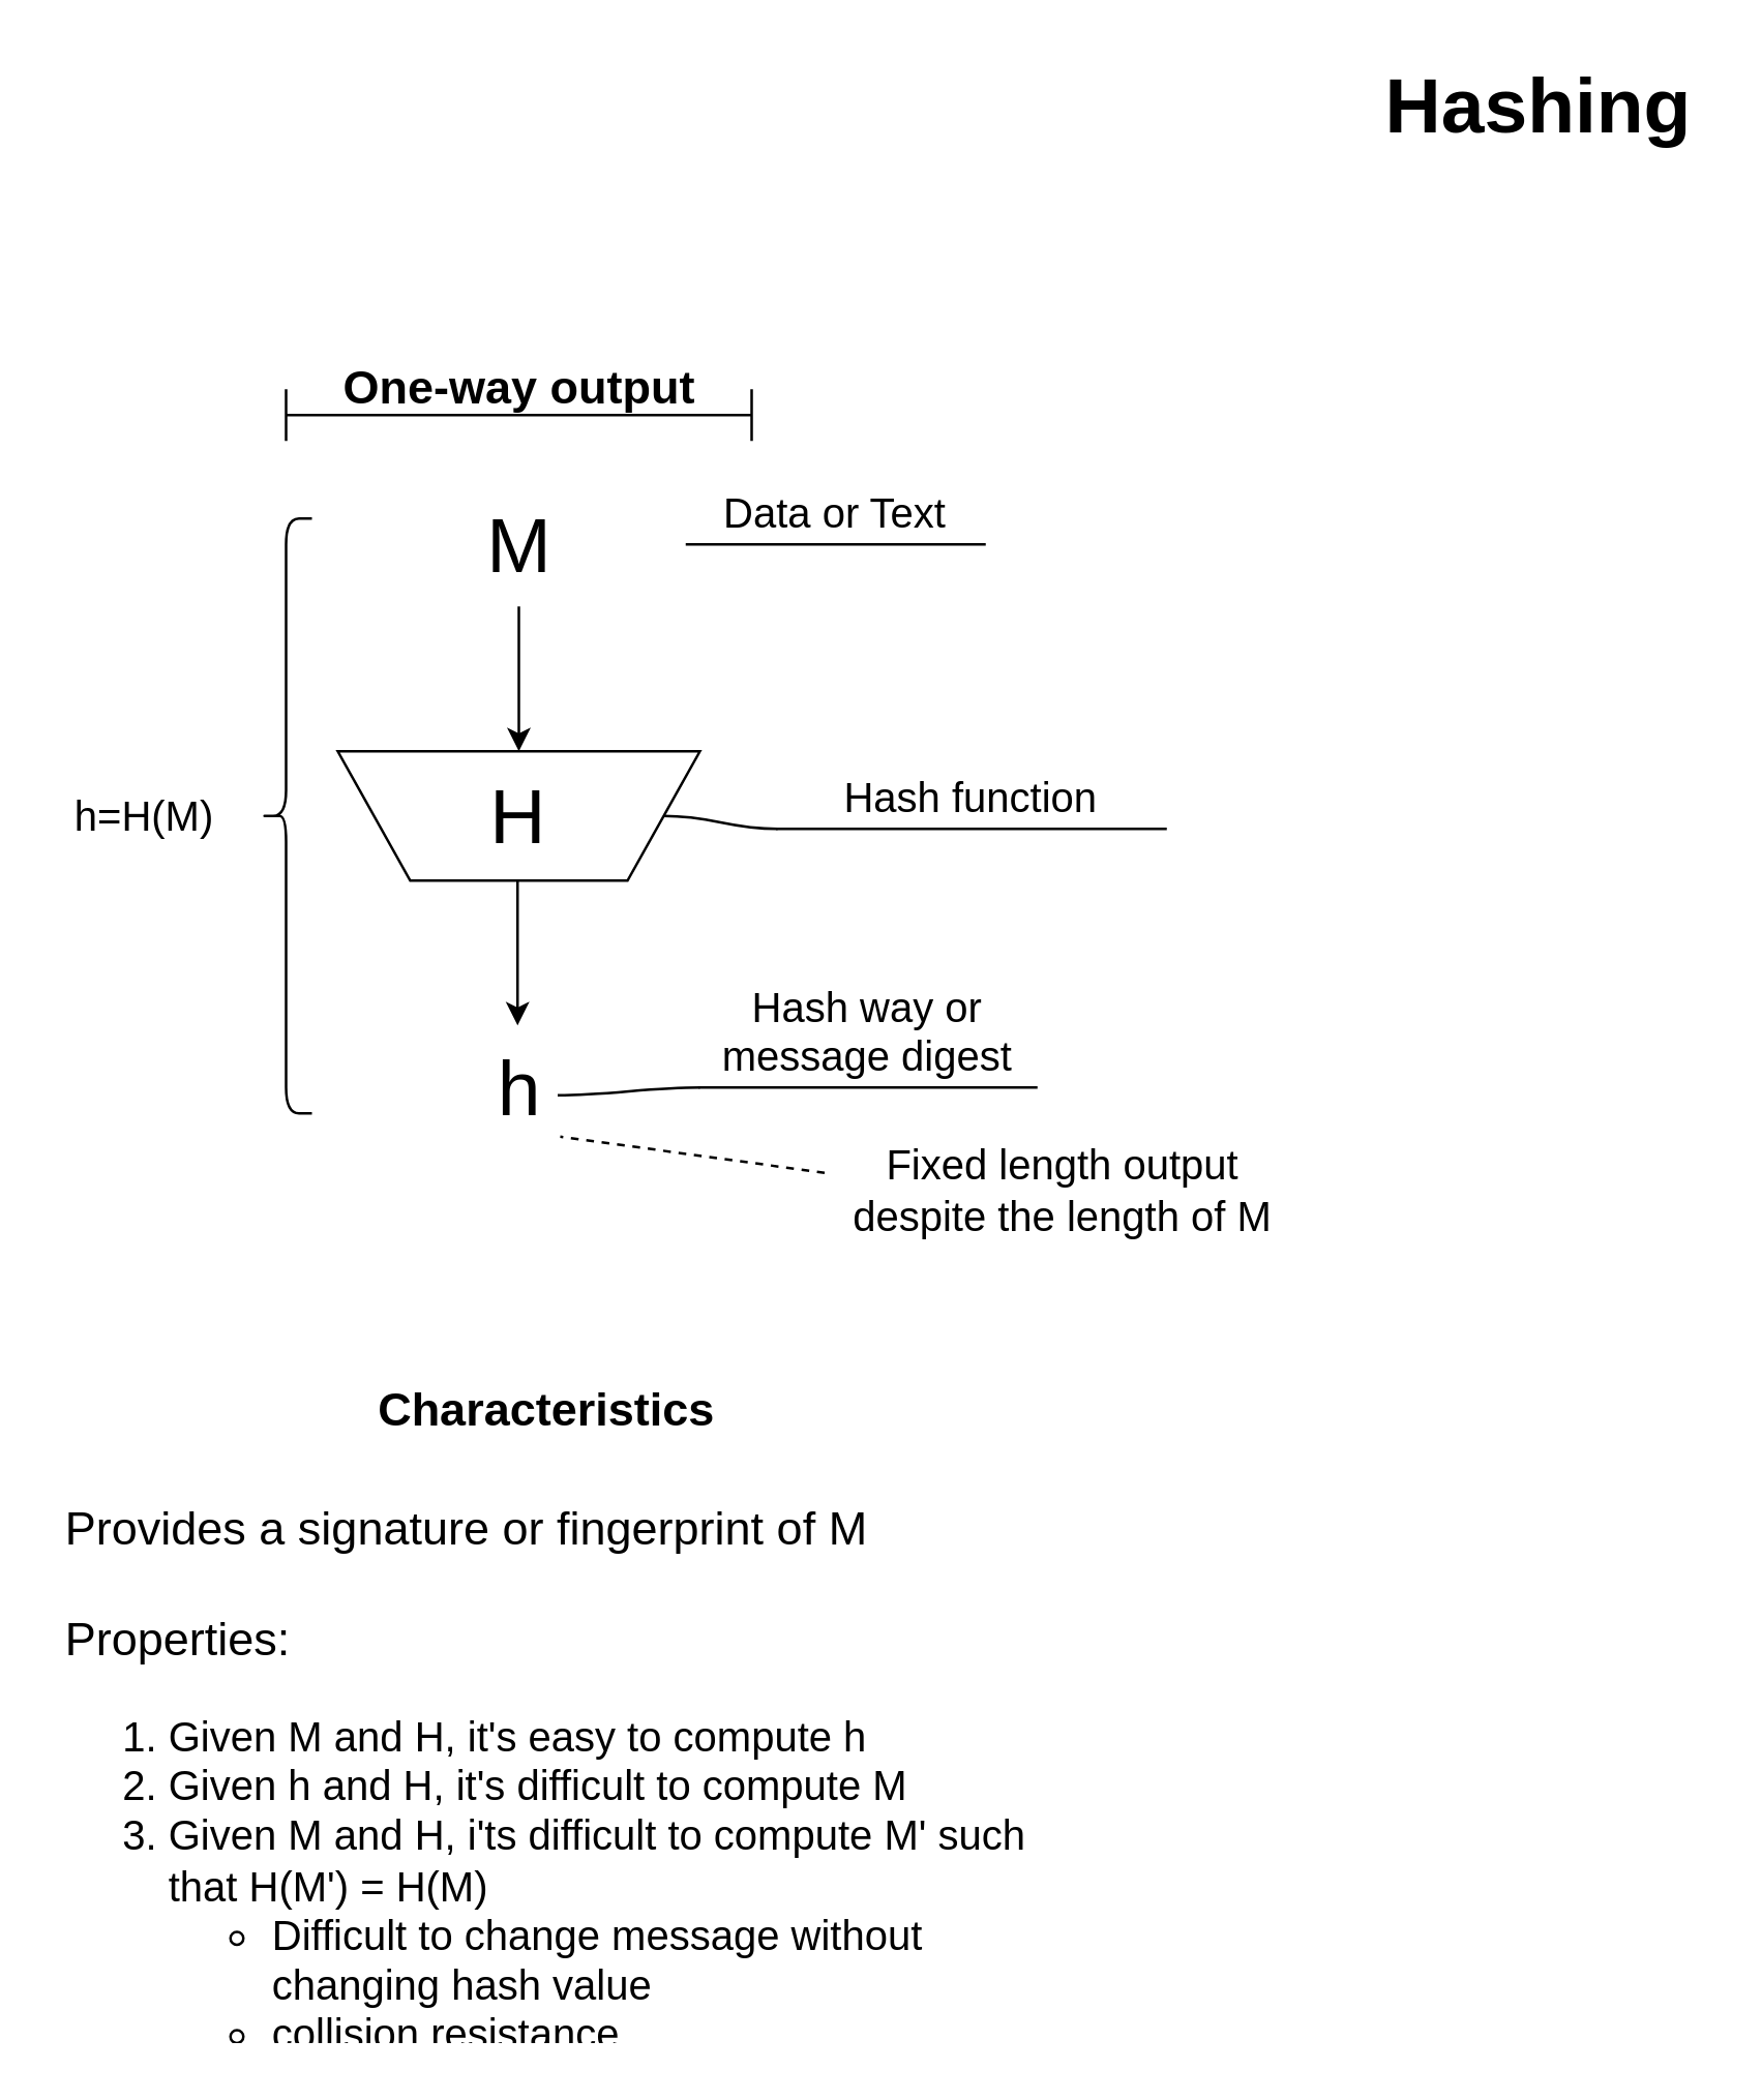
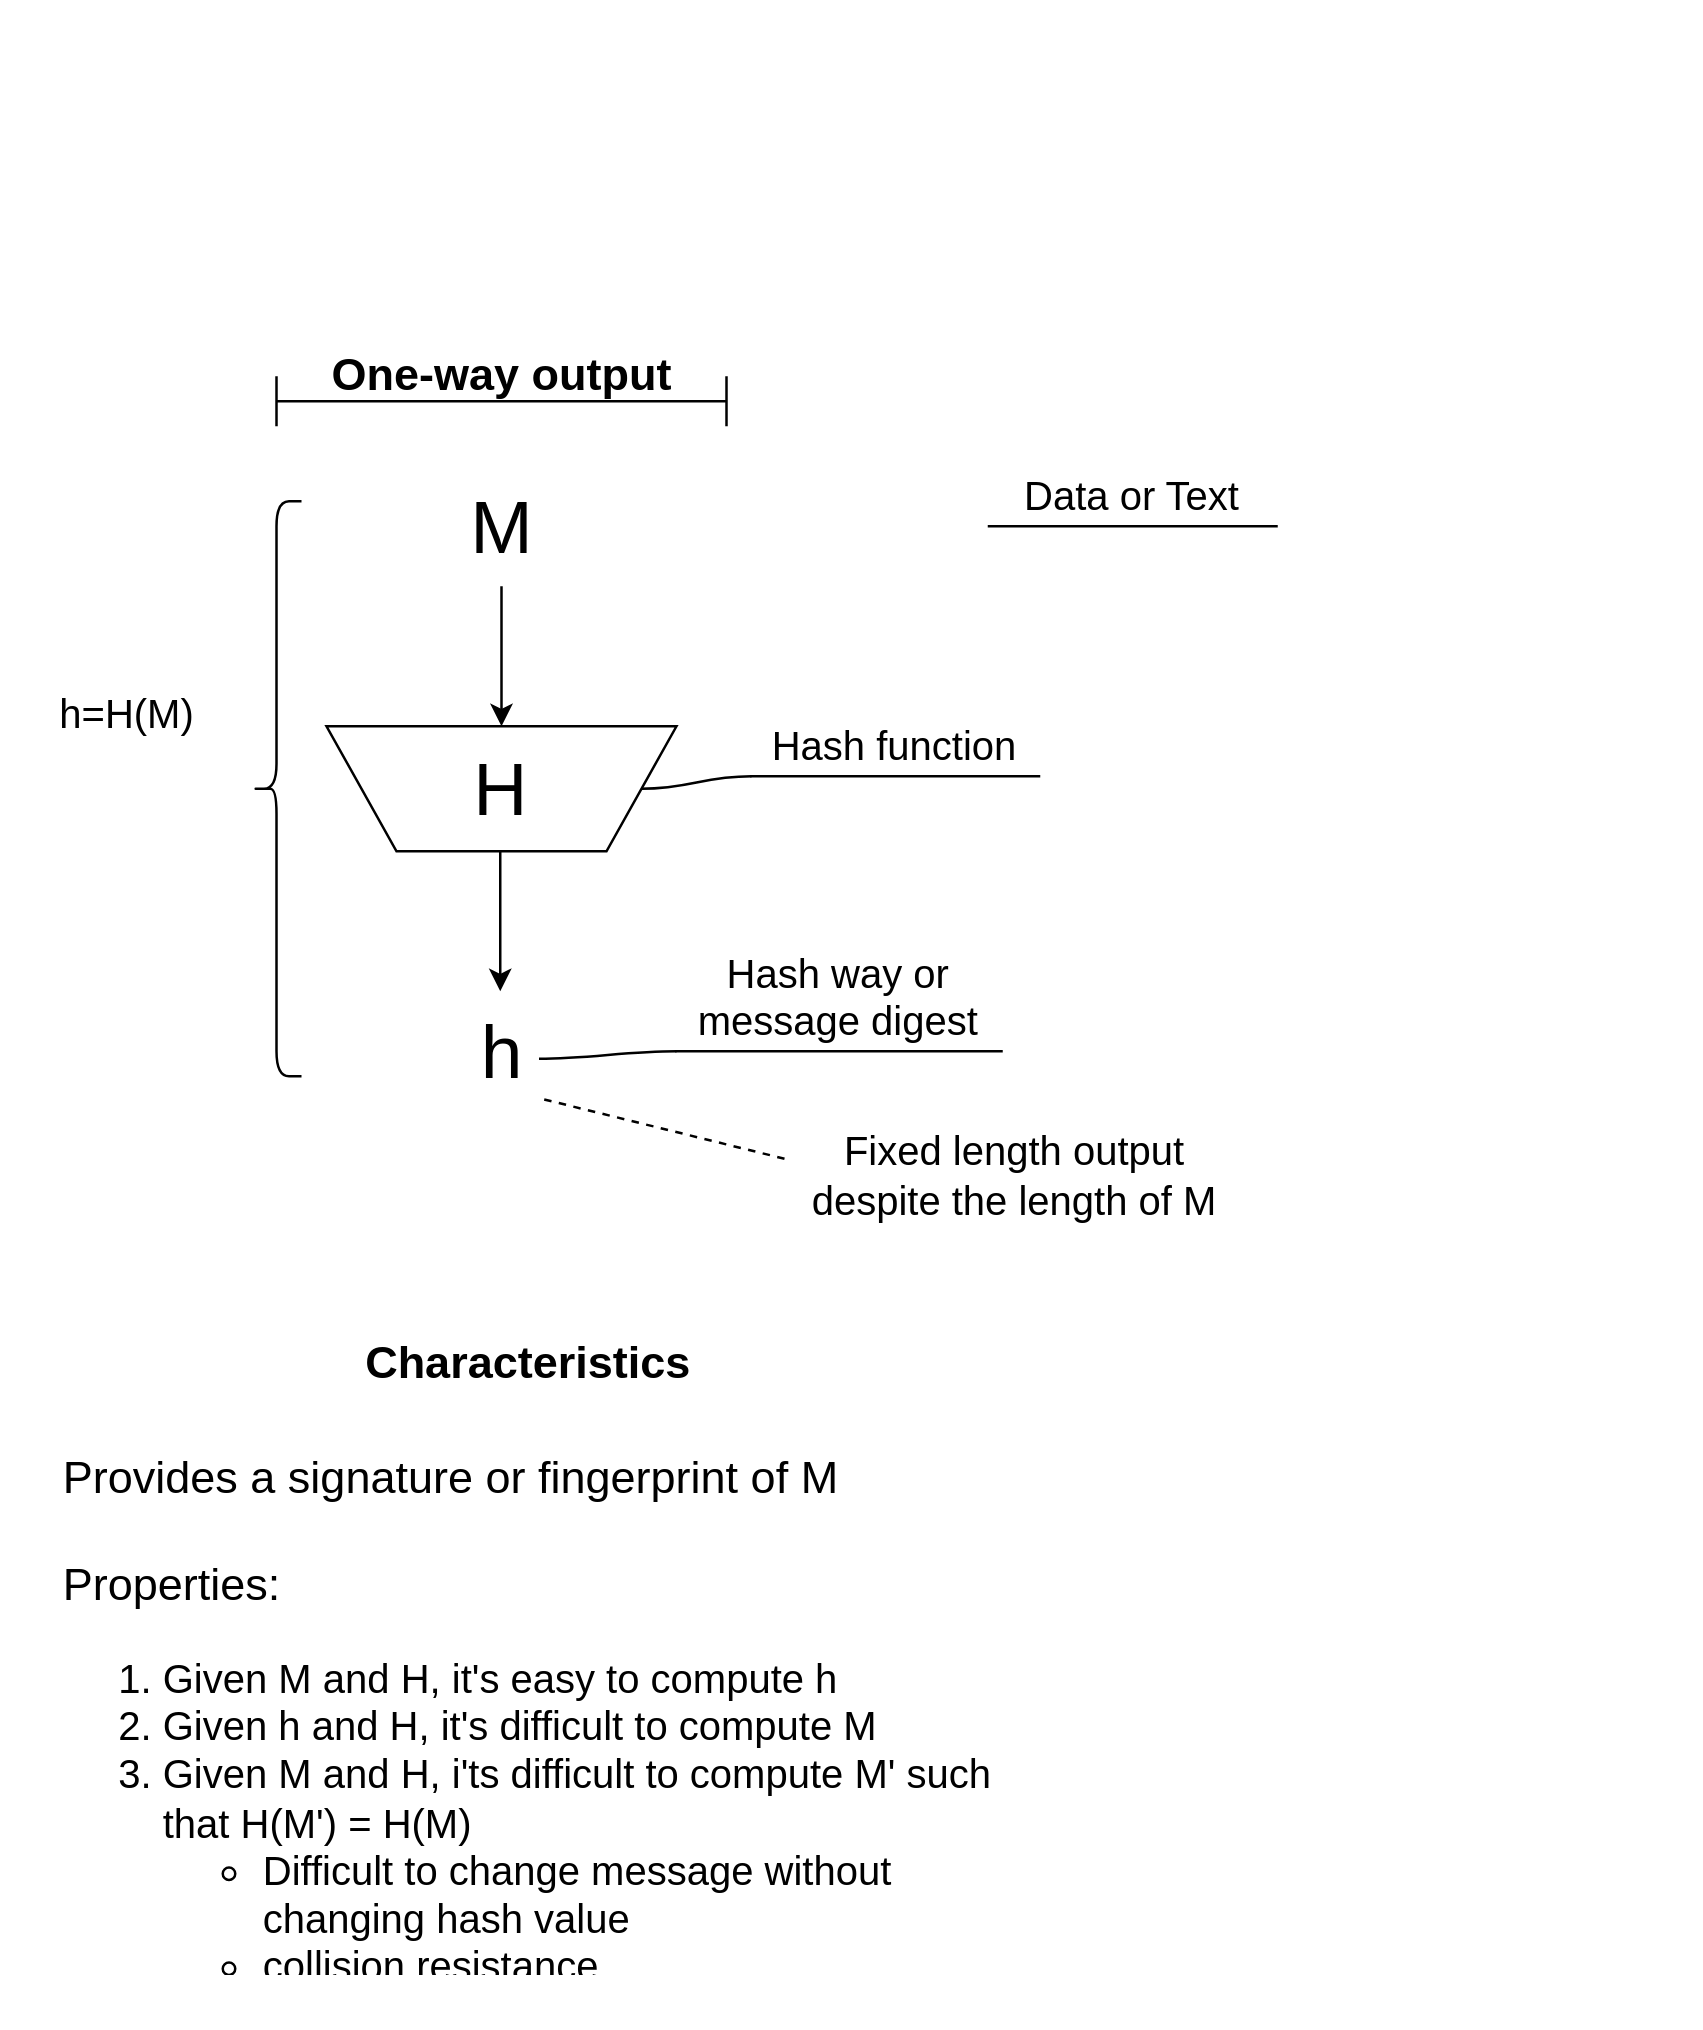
- <mxCell id="2" value="Hashing" style="text;html=1;align=center;verticalAlign=middle;resizable=0;points=[];autosize=1;fontSize=30;fontStyle=1" vertex="1" parent="1"><mxGeometry x="529" y="20" width="130" height="40" as="geometry" /></mxCell>
- <mxCell id="16" value="Data or Text" style="whiteSpace=wrap;html=1;shape=partialRectangle;top=0;left=0;bottom=1;right=0;points=[[0,1],[1,1]];strokeColor=#000000;fillColor=none;align=center;verticalAlign=bottom;routingCenterY=0.5;snapToPoint=1;container=1;recursiveResize=0;autosize=1;treeFolding=1;treeMoving=1;fontSize=16;" vertex="1" parent="1"><mxGeometry x="265" y="190" width="115" height="20" as="geometry" /></mxCell>
+ <mxCell id="16" value="Data or Text" style="whiteSpace=wrap;html=1;shape=partialRectangle;top=0;left=0;bottom=1;right=0;points=[[0,1],[1,1]];strokeColor=#000000;fillColor=none;align=center;verticalAlign=bottom;routingCenterY=0.5;snapToPoint=1;container=1;recursiveResize=0;autosize=1;treeFolding=1;treeMoving=1;fontSize=16;" vertex="1" parent="1"><mxGeometry x="395" y="190" width="115" height="20" as="geometry" /></mxCell>
- <mxCell id="14" value="Hash function" style="whiteSpace=wrap;html=1;shape=partialRectangle;top=0;left=0;bottom=1;right=0;points=[[0,1],[1,1]];strokeColor=#000000;fillColor=none;align=center;verticalAlign=bottom;routingCenterY=0.5;snapToPoint=1;container=1;recursiveResize=0;autosize=1;treeFolding=1;treeMoving=1;fontSize=16;" vertex="1" parent="1"><mxGeometry x="300" y="290" width="150" height="30" as="geometry" /></mxCell>
+ <mxCell id="14" value="Hash function" style="whiteSpace=wrap;html=1;shape=partialRectangle;top=0;left=0;bottom=1;right=0;points=[[0,1],[1,1]];strokeColor=#000000;fillColor=none;align=center;verticalAlign=bottom;routingCenterY=0.5;snapToPoint=1;container=1;recursiveResize=0;autosize=1;treeFolding=1;treeMoving=1;fontSize=16;" vertex="1" parent="1"><mxGeometry x="300" y="290" width="115" height="20" as="geometry" /></mxCell>
- <mxCell id="11" value="h=H(M)" style="text;html=1;align=center;verticalAlign=middle;resizable=0;points=[];autosize=1;fontSize=16;" vertex="1" parent="1"><mxGeometry x="20" y="305" width="70" height="20" as="geometry" /></mxCell>
+ <mxCell id="11" value="h=H(M)" style="text;html=1;align=center;verticalAlign=middle;resizable=0;points=[];autosize=1;fontSize=16;" vertex="1" parent="1"><mxGeometry x="15" y="275" width="70" height="20" as="geometry" /></mxCell>
- <mxCell id="9" value="Fixed length output &lt;br&gt;despite the length of M" style="text;html=1;align=center;verticalAlign=middle;resizable=0;points=[];autosize=1;fontSize=16;" vertex="1" parent="1"><mxGeometry x="320" y="440" width="180" height="40" as="geometry" /></mxCell>
+ <mxCell id="9" value="Fixed length output &lt;br&gt;despite the length of M" style="text;html=1;align=center;verticalAlign=middle;resizable=0;points=[];autosize=1;fontSize=16;" vertex="1" parent="1"><mxGeometry x="315" y="450" width="180" height="40" as="geometry" /></mxCell>
